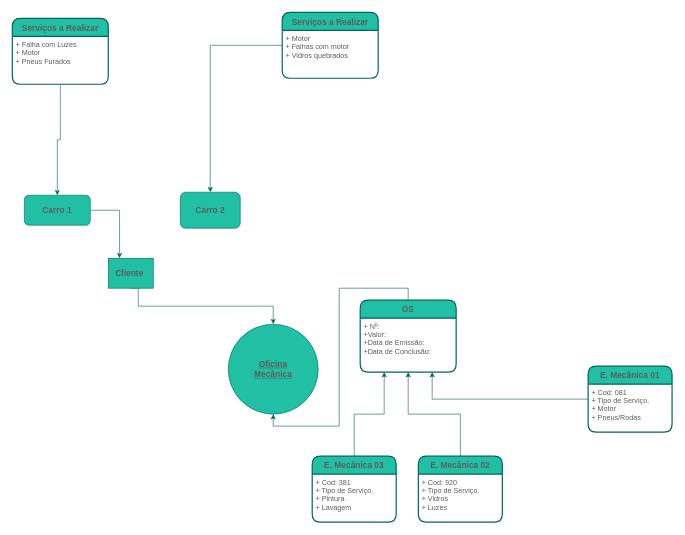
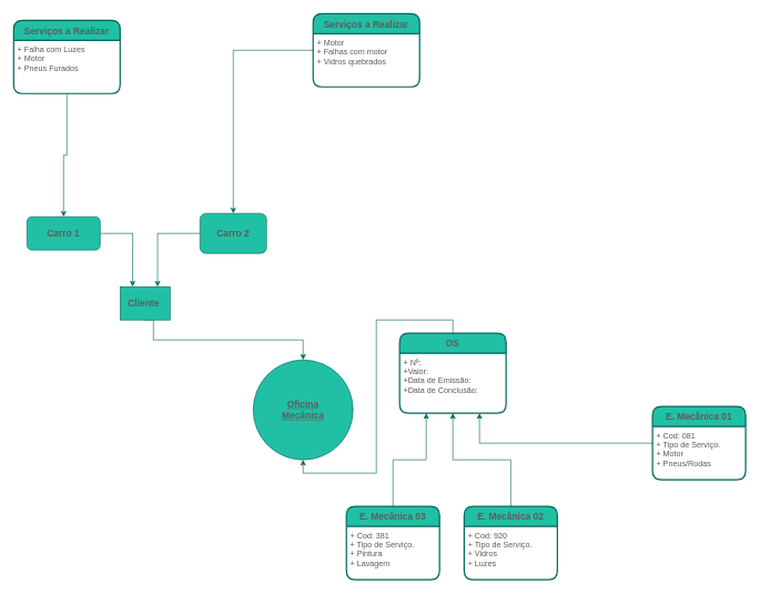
+ <mxCell id="7" style="edgeStyle=orthogonalEdgeStyle;rounded=0;orthogonalLoop=1;jettySize=auto;html=1;entryX=0.75;entryY=0;entryDx=0;entryDy=0;fontSize=14;strokeColor=#006658;fontColor=#5C5C5C;" edge="1" parent="1" source="8" target="4"><mxGeometry relative="1" as="geometry" /></mxCell>
